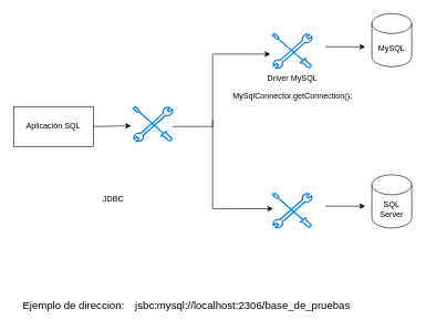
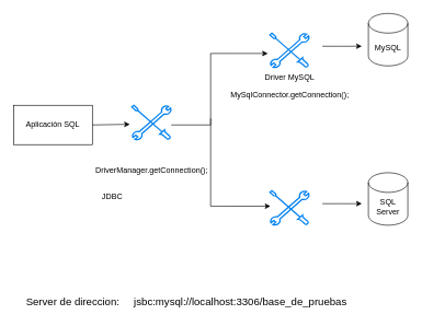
+ <mxCell id="16" value="DriverManager.getConnection();" style="text;html=1;align=center;verticalAlign=middle;resizable=0;points=[];autosize=1;strokeColor=none;fillColor=none;" parent="1" vertex="1"><mxGeometry x="135" y="245" width="190" height="30" as="geometry" /></mxCell>
- <mxCell id="18" value="Ejemplo de direccion:" style="text;html=1;align=center;verticalAlign=middle;resizable=0;points=[];autosize=1;strokeColor=none;fillColor=none;fontSize=16;" parent="1" vertex="1"><mxGeometry x="20" y="445" width="180" height="30" as="geometry" /></mxCell>
+ <mxCell id="18" value="Server de direccion:" style="text;html=1;align=center;verticalAlign=middle;resizable=0;points=[];autosize=1;strokeColor=none;fillColor=none;fontSize=16;" parent="1" vertex="1"><mxGeometry x="20" y="445" width="180" height="30" as="geometry" /></mxCell>
- <mxCell id="17" value="&lt;font style=&quot;font-size: 16px;&quot;&gt;jsbc:mysql://localhost:2306/base_de_pruebas&lt;/font&gt;" style="text;html=1;align=center;verticalAlign=middle;resizable=0;points=[];autosize=1;strokeColor=none;fillColor=none;" parent="1" vertex="1"><mxGeometry x="190" y="445" width="350" height="30" as="geometry" /></mxCell>
+ <mxCell id="17" value="&lt;font style=&quot;font-size: 16px;&quot;&gt;jsbc:mysql://localhost:3306/base_de_pruebas&lt;/font&gt;" style="text;html=1;align=center;verticalAlign=middle;resizable=0;points=[];autosize=1;strokeColor=none;fillColor=none;" parent="1" vertex="1"><mxGeometry x="190" y="445" width="350" height="30" as="geometry" /></mxCell>
